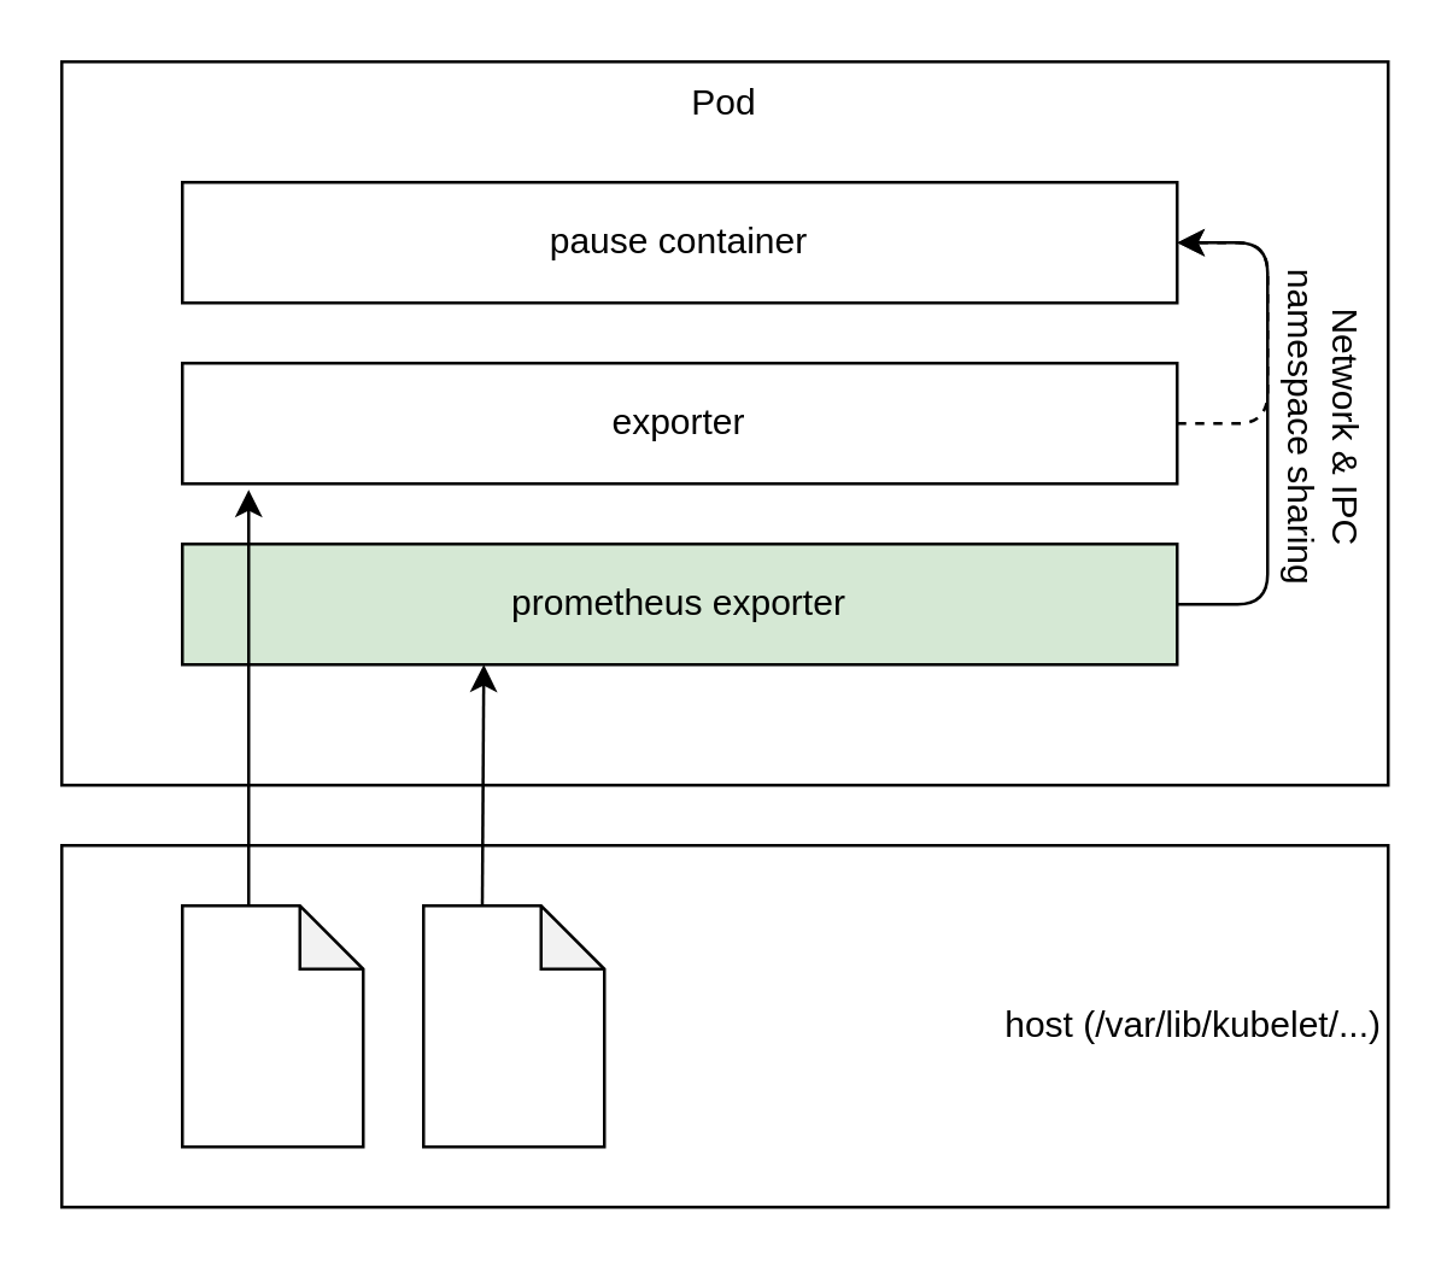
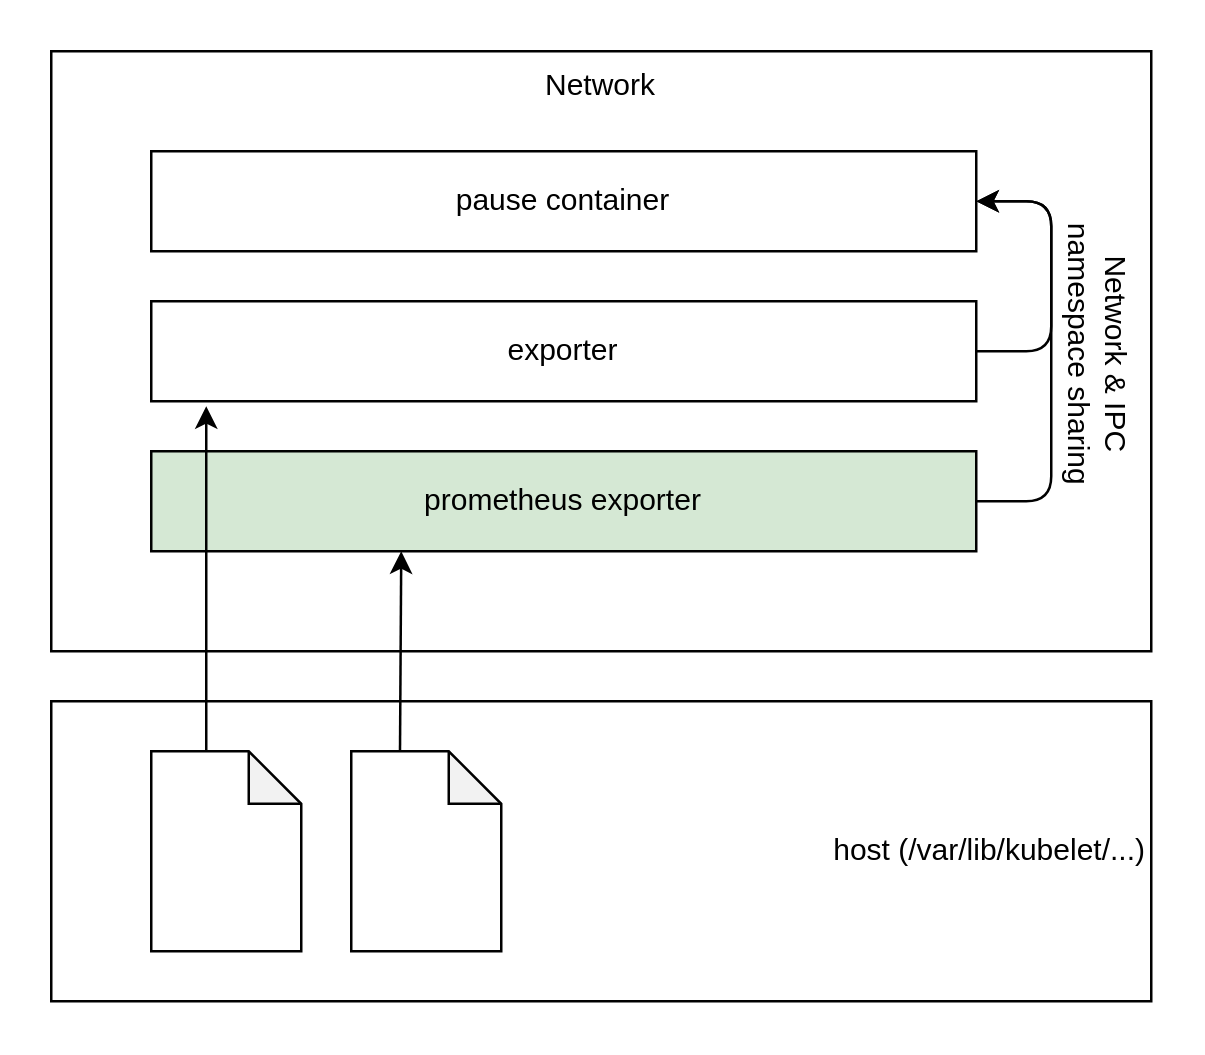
- <mxCell id="3" value="Pod" style="rounded=0;whiteSpace=wrap;html=1;horizontal=1;verticalAlign=top;" vertex="1" parent="1"><mxGeometry x="20" y="20" width="440" height="240" as="geometry" /></mxCell>
+ <mxCell id="3" value="Network" style="rounded=0;whiteSpace=wrap;html=1;horizontal=1;verticalAlign=top;" vertex="1" parent="1"><mxGeometry x="20" y="20" width="440" height="240" as="geometry" /></mxCell>
- <mxCell id="6" value="" style="endArrow=classic;html=1;entryX=1;entryY=0.5;entryDx=0;entryDy=0;exitX=1;exitY=0.5;exitDx=0;exitDy=0;edgeStyle=elbowEdgeStyle;dashed=1;" edge="1" parent="1" source="5" target="4"><mxGeometry width="50" height="50" relative="1" as="geometry"><mxPoint x="40" y="340" as="sourcePoint" /><mxPoint x="90" y="290" as="targetPoint" /><Array as="points"><mxPoint x="420" y="110" /></Array></mxGeometry></mxCell>
+ <mxCell id="6" value="" style="endArrow=classic;html=1;entryX=1;entryY=0.5;entryDx=0;entryDy=0;exitX=1;exitY=0.5;exitDx=0;exitDy=0;edgeStyle=elbowEdgeStyle;" edge="1" parent="1" source="5" target="4"><mxGeometry width="50" height="50" relative="1" as="geometry"><mxPoint x="40" y="340" as="sourcePoint" /><mxPoint x="90" y="290" as="targetPoint" /><Array as="points"><mxPoint x="420" y="110" /></Array></mxGeometry></mxCell>
